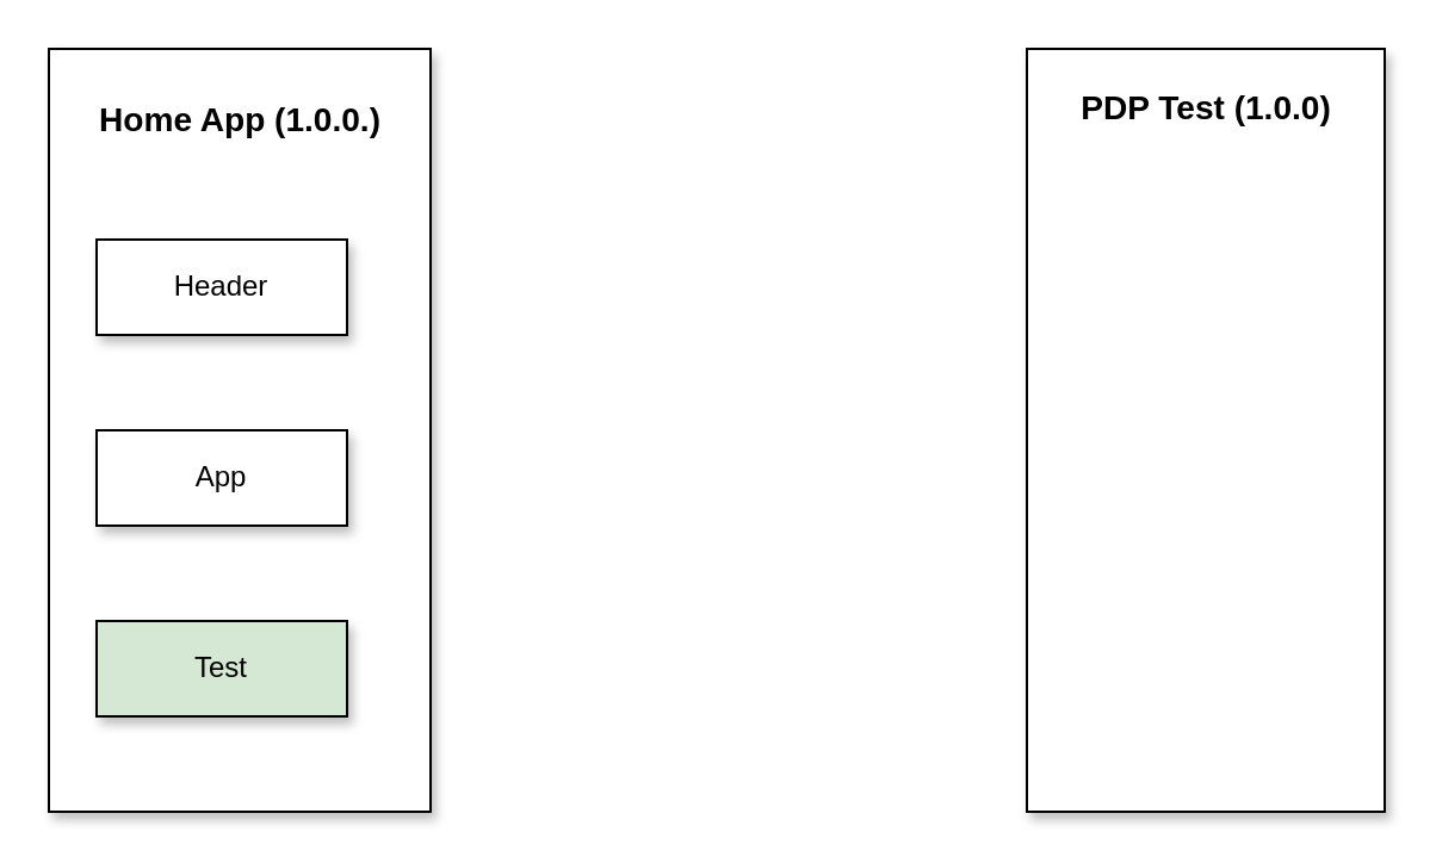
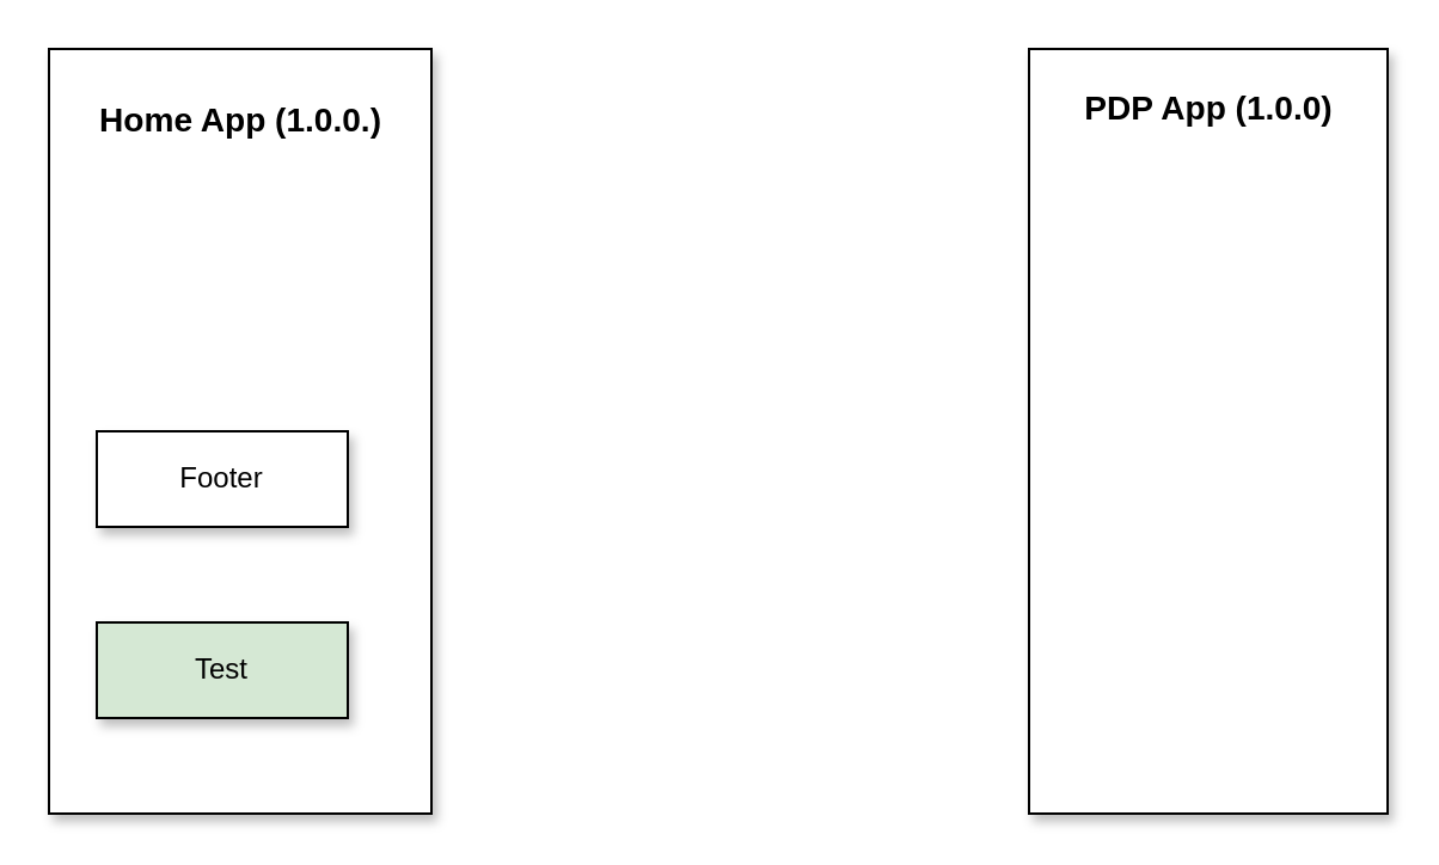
- <mxCell id="8" value="&lt;h3&gt;&lt;b&gt;PDP Test (1.0.0)&lt;/b&gt;&lt;/h3&gt;" style="text;html=1;resizable=0;autosize=1;align=center;verticalAlign=middle;points=[];fillColor=none;strokeColor=none;rounded=0;shadow=1;fontFamily=Helvetica;" vertex="1" parent="1"><mxGeometry x="445" y="20" width="120" height="50" as="geometry" /></mxCell>
+ <mxCell id="8" value="&lt;h3&gt;&lt;b&gt;PDP App (1.0.0)&lt;/b&gt;&lt;/h3&gt;" style="text;html=1;resizable=0;autosize=1;align=center;verticalAlign=middle;points=[];fillColor=none;strokeColor=none;rounded=0;shadow=1;fontFamily=Helvetica;" vertex="1" parent="1"><mxGeometry x="445" y="20" width="120" height="50" as="geometry" /></mxCell>
- <mxCell id="3" value="Header" style="whiteSpace=wrap;html=1;shadow=1;" vertex="1" parent="1"><mxGeometry x="40" y="100" width="105" height="40" as="geometry" /></mxCell>
- <mxCell id="4" value="App" style="whiteSpace=wrap;html=1;shadow=1;" vertex="1" parent="1"><mxGeometry x="40" y="180" width="105" height="40" as="geometry" /></mxCell>
+ <mxCell id="4" value="Footer" style="whiteSpace=wrap;html=1;shadow=1;" vertex="1" parent="1"><mxGeometry x="40" y="180" width="105" height="40" as="geometry" /></mxCell>
